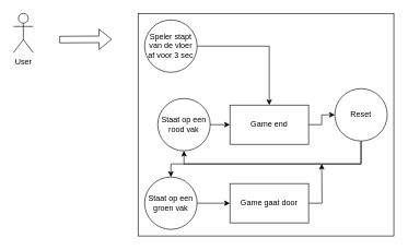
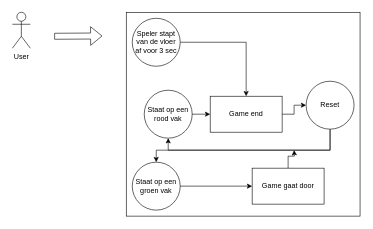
- <mxCell id="15" value="Game gaat door" style="rounded=0;whiteSpace=wrap;html=1;" parent="1" vertex="1"><mxGeometry x="350" y="280" width="120" height="60" as="geometry" /></mxCell>
+ <mxCell id="15" value="Game gaat door" style="rounded=0;whiteSpace=wrap;html=1;" parent="1" vertex="1"><mxGeometry x="420" y="280" width="120" height="60" as="geometry" /></mxCell>
